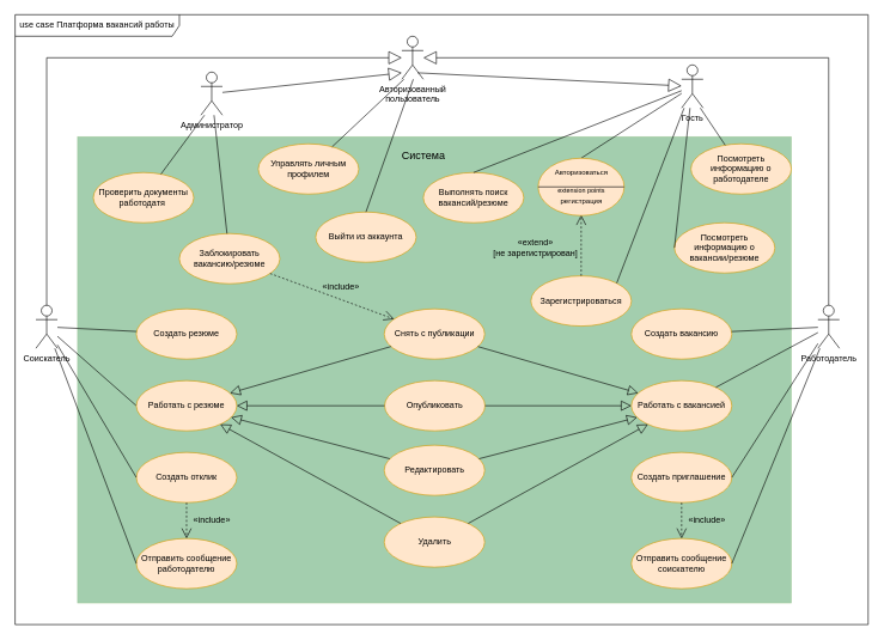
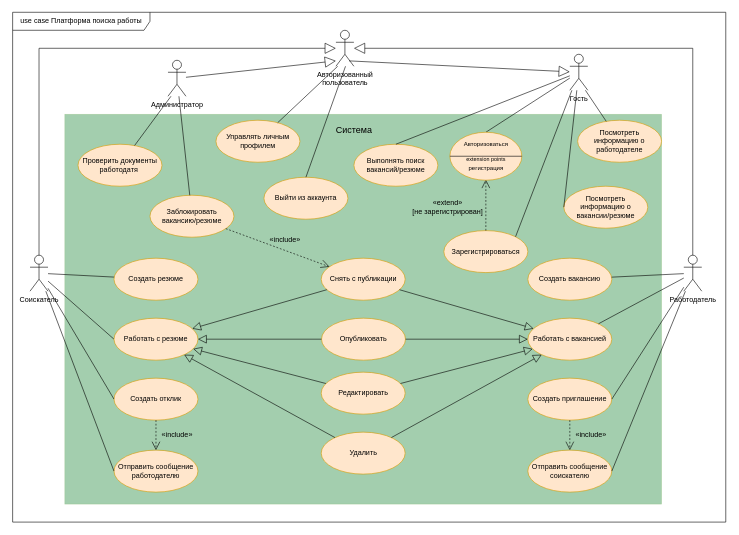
- <mxCell id="72" value="use case Платформа вакансий работы" style="shape=umlFrame;whiteSpace=wrap;html=1;pointerEvents=0;width=229;height=30;" parent="1" vertex="1"><mxGeometry x="20" y="20" width="1189" height="850" as="geometry" /></mxCell>
+ <mxCell id="72" value="use case Платформа поиска работы" style="shape=umlFrame;whiteSpace=wrap;html=1;pointerEvents=0;width=229;height=30;" parent="1" vertex="1"><mxGeometry x="20" y="20" width="1189" height="850" as="geometry" /></mxCell>
